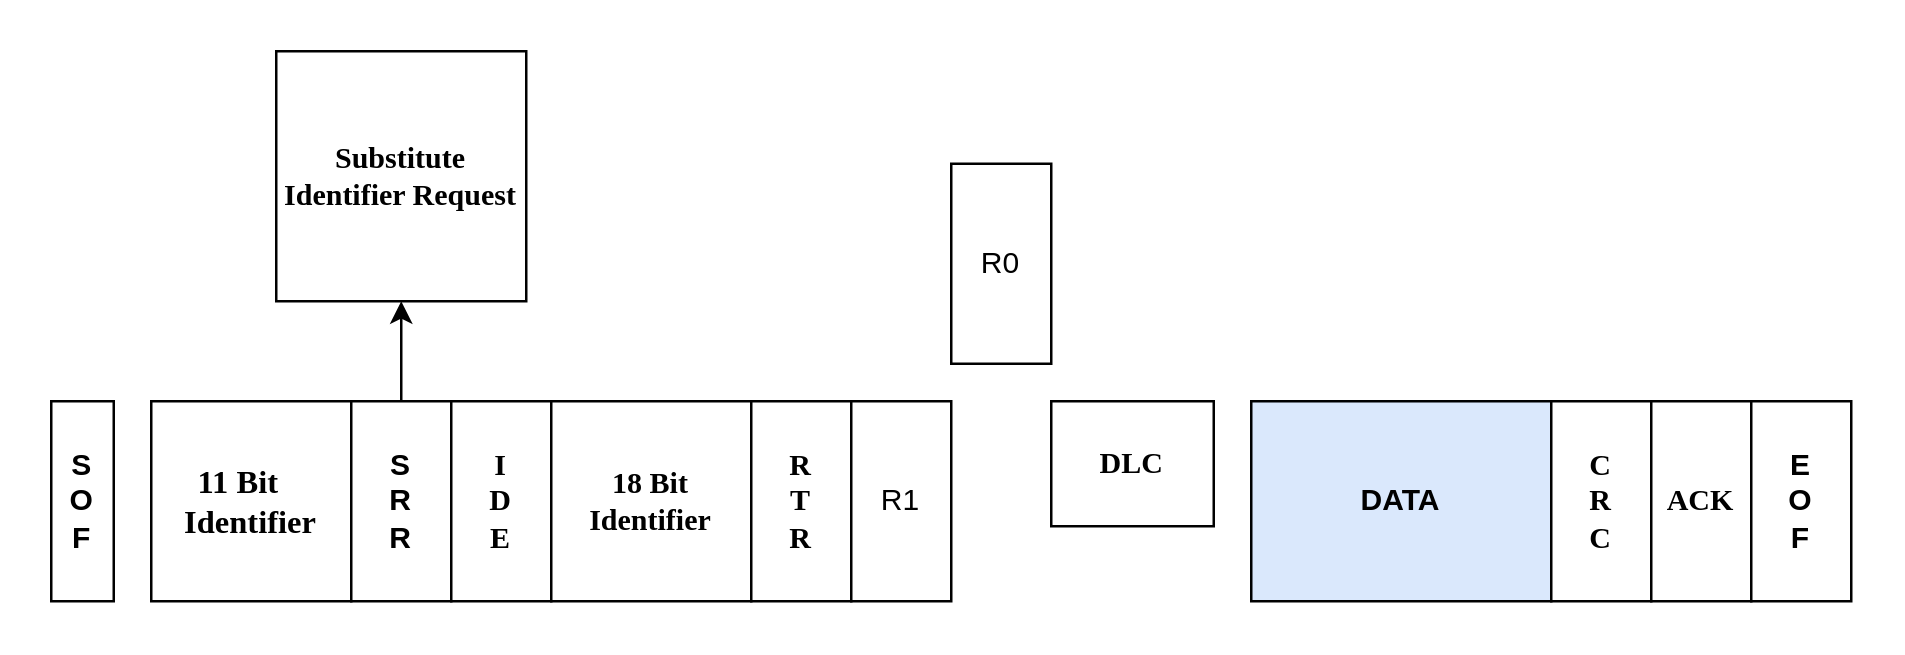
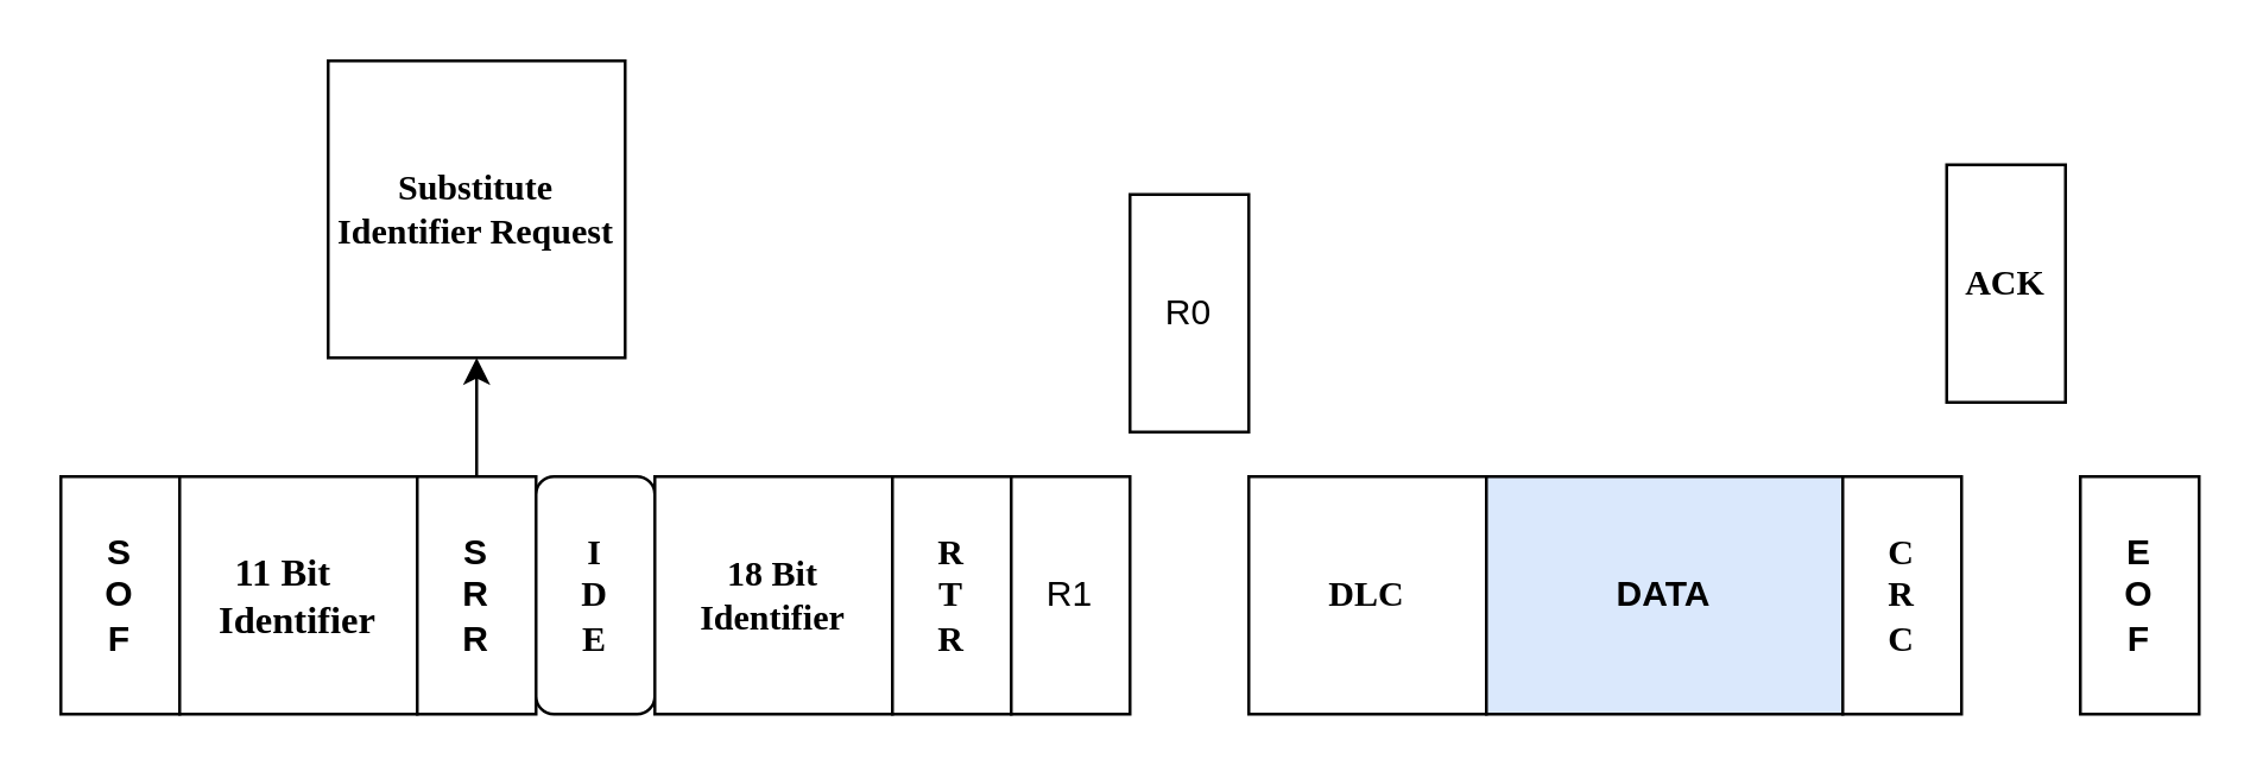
- <mxCell id="11" value="&lt;font face=&quot;Times New Roman&quot;&gt;&lt;b&gt;DLC&lt;/b&gt;&lt;/font&gt;" style="rounded=0;whiteSpace=wrap;html=1;" vertex="1" parent="1"><mxGeometry x="420" y="160" width="65" height="50" as="geometry" /></mxCell>
+ <mxCell id="11" value="&lt;font face=&quot;Times New Roman&quot;&gt;&lt;b&gt;DLC&lt;/b&gt;&lt;/font&gt;" style="rounded=0;whiteSpace=wrap;html=1;" vertex="1" parent="1"><mxGeometry x="420" y="160" width="80" height="80" as="geometry" /></mxCell>
- <mxCell id="2" value="&lt;div&gt;&lt;b&gt;S&lt;/b&gt;&lt;/div&gt;&lt;div&gt;&lt;b&gt;O&lt;/b&gt;&lt;/div&gt;&lt;div&gt;&lt;b&gt;F&lt;/b&gt;&lt;/div&gt;" style="rounded=0;whiteSpace=wrap;html=1;" vertex="1" parent="1"><mxGeometry x="20" y="160" width="25" height="80" as="geometry" /></mxCell>
+ <mxCell id="2" value="&lt;div&gt;&lt;b&gt;S&lt;/b&gt;&lt;/div&gt;&lt;div&gt;&lt;b&gt;O&lt;/b&gt;&lt;/div&gt;&lt;div&gt;&lt;b&gt;F&lt;/b&gt;&lt;/div&gt;" style="rounded=0;whiteSpace=wrap;html=1;" vertex="1" parent="1"><mxGeometry x="20" y="160" width="40" height="80" as="geometry" /></mxCell>
- <mxCell id="6" value="&lt;div&gt;&lt;font face=&quot;Times New Roman&quot;&gt;&lt;b&gt;I&lt;/b&gt;&lt;/font&gt;&lt;/div&gt;&lt;div&gt;&lt;font face=&quot;QsN-0UjsSCrSD5k7TdJo&quot;&gt;&lt;b&gt;D&lt;/b&gt;&lt;/font&gt;&lt;/div&gt;&lt;div&gt;&lt;b&gt;&lt;font face=&quot;QsN-0UjsSCrSD5k7TdJo&quot;&gt;E&lt;/font&gt;&lt;br&gt;&lt;/b&gt;&lt;/div&gt;" style="rounded=0;whiteSpace=wrap;html=1;" vertex="1" parent="1"><mxGeometry x="180" y="160" width="40" height="80" as="geometry" /></mxCell>
+ <mxCell id="6" value="&lt;div&gt;&lt;font face=&quot;Times New Roman&quot;&gt;&lt;b&gt;I&lt;/b&gt;&lt;/font&gt;&lt;/div&gt;&lt;div&gt;&lt;font face=&quot;QsN-0UjsSCrSD5k7TdJo&quot;&gt;&lt;b&gt;D&lt;/b&gt;&lt;/font&gt;&lt;/div&gt;&lt;div&gt;&lt;b&gt;&lt;font face=&quot;QsN-0UjsSCrSD5k7TdJo&quot;&gt;E&lt;/font&gt;&lt;br&gt;&lt;/b&gt;&lt;/div&gt;" style="whiteSpace=wrap;html=1;rounded=1;" vertex="1" parent="1"><mxGeometry x="180" y="160" width="40" height="80" as="geometry" /></mxCell>
- <mxCell id="14" value="&lt;b&gt;&lt;font face=&quot;Times New Roman&quot;&gt;ACK&lt;/font&gt;&lt;/b&gt;" style="rounded=0;whiteSpace=wrap;html=1;" vertex="1" parent="1"><mxGeometry x="660" y="160" width="40" height="80" as="geometry" /></mxCell>
+ <mxCell id="14" value="&lt;b&gt;&lt;font face=&quot;Times New Roman&quot;&gt;ACK&lt;/font&gt;&lt;/b&gt;" style="rounded=0;whiteSpace=wrap;html=1;" vertex="1" parent="1"><mxGeometry x="655" y="55" width="40" height="80" as="geometry" /></mxCell>
